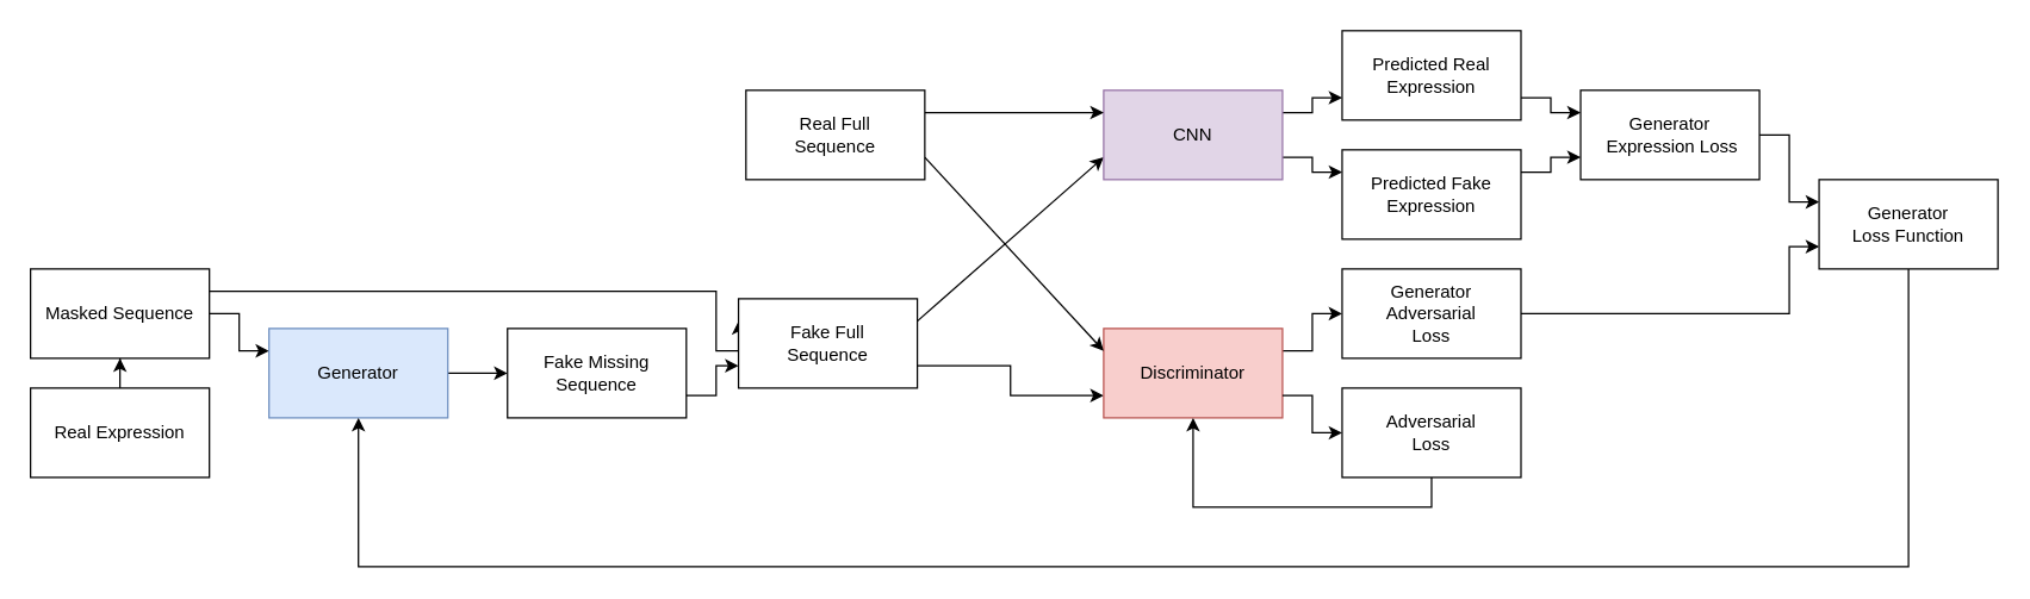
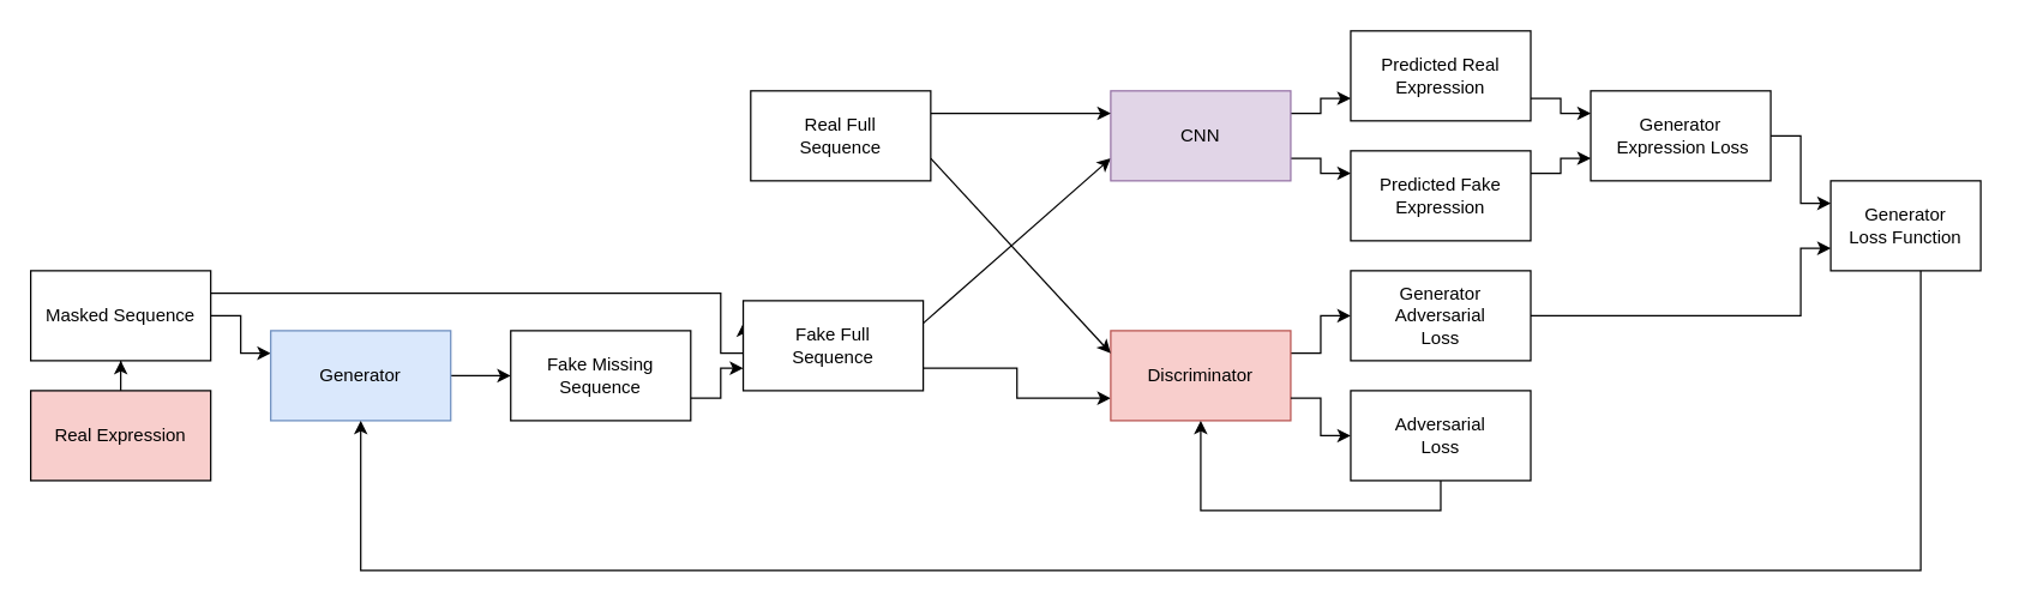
- <mxCell id="23" value="Generator&lt;div&gt;Loss Function&lt;/div&gt;" style="rounded=0;whiteSpace=wrap;html=1;" vertex="1" parent="1"><mxGeometry x="1220" y="120" width="120" height="60" as="geometry" /></mxCell>
+ <mxCell id="23" value="Generator&lt;div&gt;Loss Function&lt;/div&gt;" style="rounded=0;whiteSpace=wrap;html=1;" vertex="1" parent="1"><mxGeometry x="1220" y="120" width="100" height="60" as="geometry" /></mxCell>
- <mxCell id="6" value="Real Expression" style="rounded=0;whiteSpace=wrap;html=1;" vertex="1" parent="1"><mxGeometry x="20" y="260" width="120" height="60" as="geometry" /></mxCell>
+ <mxCell id="6" value="Real Expression" style="rounded=0;whiteSpace=wrap;html=1;fillColor=#f8cecc;" vertex="1" parent="1"><mxGeometry x="20" y="260" width="120" height="60" as="geometry" /></mxCell>
